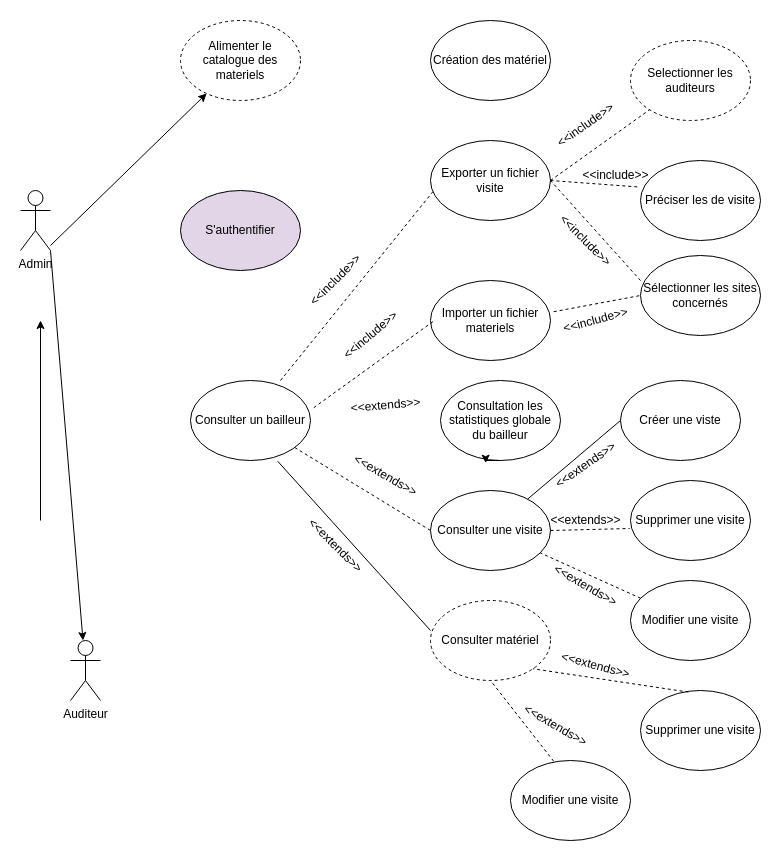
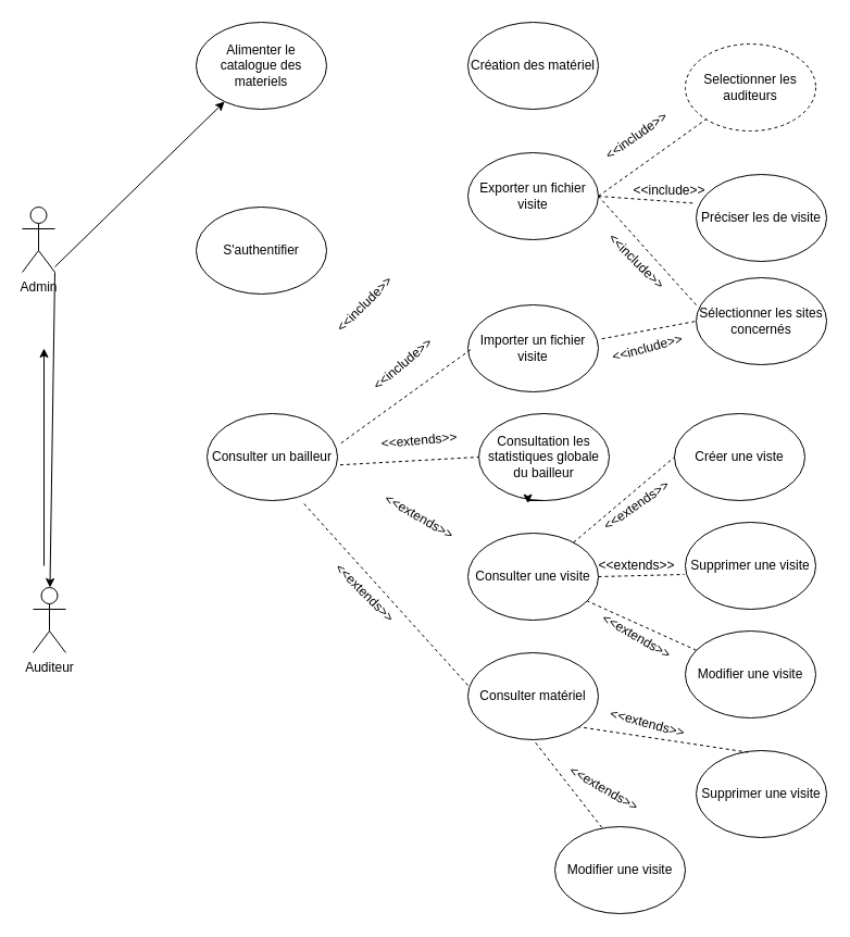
- <mxCell id="3" value="Alimenter le catalogue des materiels" style="ellipse;whiteSpace=wrap;html=1;dashed=1;" vertex="1" parent="1"><mxGeometry x="180" y="20" width="120" height="80" as="geometry" /></mxCell>
+ <mxCell id="3" value="Alimenter le catalogue des materiels" style="ellipse;whiteSpace=wrap;html=1;" vertex="1" parent="1"><mxGeometry x="180" y="20" width="120" height="80" as="geometry" /></mxCell>
- <mxCell id="36" value="S'authentifier" style="ellipse;whiteSpace=wrap;html=1;fillColor=#e1d5e7;" vertex="1" parent="1"><mxGeometry x="180" y="190" width="120" height="80" as="geometry" /></mxCell>
+ <mxCell id="36" value="S'authentifier" style="ellipse;whiteSpace=wrap;html=1;" vertex="1" parent="1"><mxGeometry x="180" y="190" width="120" height="80" as="geometry" /></mxCell>
- <mxCell id="14" value="" style="endArrow=none;dashed=1;html=1;rounded=0;exitX=0.75;exitY=0;exitDx=0;exitDy=0;exitPerimeter=0;entryX=0.02;entryY=0.64;entryDx=0;entryDy=0;entryPerimeter=0;" edge="1" parent="1" source="4" target="5"><mxGeometry width="50" height="50" relative="1" as="geometry"><mxPoint x="380" y="245" as="sourcePoint" /><mxPoint x="430" y="195" as="targetPoint" /></mxGeometry></mxCell>
- <mxCell id="6" value="Importer un fichier materiels" style="ellipse;whiteSpace=wrap;html=1;" vertex="1" parent="1"><mxGeometry x="430" y="280" width="120" height="80" as="geometry" /></mxCell>
+ <mxCell id="6" value="Importer un fichier visite" style="ellipse;whiteSpace=wrap;html=1;" vertex="1" parent="1"><mxGeometry x="430" y="280" width="120" height="80" as="geometry" /></mxCell>
+ <mxCell id="28" value="" style="endArrow=none;dashed=1;html=1;rounded=0;exitX=1.02;exitY=0.59;exitDx=0;exitDy=0;exitPerimeter=0;entryX=0;entryY=0.5;entryDx=0;entryDy=0;" edge="1" parent="1" source="4" target="10"><mxGeometry width="50" height="50" relative="1" as="geometry"><mxPoint x="370" y="440" as="sourcePoint" /><mxPoint x="420" y="390" as="targetPoint" /></mxGeometry></mxCell>
- <mxCell id="29" value="" style="endArrow=none;dashed=0;html=1;rounded=0;entryX=0;entryY=0.5;entryDx=0;entryDy=0;" edge="1" parent="1" source="8" target="18"><mxGeometry width="50" height="50" relative="1" as="geometry"><mxPoint x="570" y="420" as="sourcePoint" /><mxPoint x="620" y="370" as="targetPoint" /></mxGeometry></mxCell>
+ <mxCell id="29" value="" style="endArrow=none;dashed=1;html=1;rounded=0;entryX=0;entryY=0.5;entryDx=0;entryDy=0;" edge="1" parent="1" source="8" target="18"><mxGeometry width="50" height="50" relative="1" as="geometry"><mxPoint x="570" y="420" as="sourcePoint" /><mxPoint x="620" y="370" as="targetPoint" /></mxGeometry></mxCell>
- <mxCell id="16" value="" style="endArrow=none;dashed=1;html=1;rounded=0;entryX=0;entryY=0.5;entryDx=0;entryDy=0;" edge="1" parent="1" source="4" target="8"><mxGeometry width="50" height="50" relative="1" as="geometry"><mxPoint x="350" y="510" as="sourcePoint" /><mxPoint x="400" y="460" as="targetPoint" /></mxGeometry></mxCell>
- <mxCell id="17" value="" style="endArrow=none;dashed=0;html=1;rounded=0;exitX=0;exitY=0.375;exitDx=0;exitDy=0;exitPerimeter=0;entryX=0.727;entryY=1.01;entryDx=0;entryDy=0;entryPerimeter=0;" edge="1" parent="1" source="9" target="4"><mxGeometry width="50" height="50" relative="1" as="geometry"><mxPoint x="290" y="560" as="sourcePoint" /><mxPoint x="320" y="510" as="targetPoint" /></mxGeometry></mxCell>
+ <mxCell id="17" value="" style="endArrow=none;dashed=1;html=1;rounded=0;exitX=0;exitY=0.375;exitDx=0;exitDy=0;exitPerimeter=0;entryX=0.727;entryY=1.01;entryDx=0;entryDy=0;entryPerimeter=0;" edge="1" parent="1" source="9" target="4"><mxGeometry width="50" height="50" relative="1" as="geometry"><mxPoint x="290" y="560" as="sourcePoint" /><mxPoint x="320" y="510" as="targetPoint" /></mxGeometry></mxCell>
- <mxCell id="9" value="Consulter matériel" style="ellipse;whiteSpace=wrap;html=1;dashed=1;" vertex="1" parent="1"><mxGeometry x="430" y="600" width="120" height="80" as="geometry" /></mxCell>
+ <mxCell id="9" value="Consulter matériel" style="ellipse;whiteSpace=wrap;html=1;" vertex="1" parent="1"><mxGeometry x="430" y="600" width="120" height="80" as="geometry" /></mxCell>
- <mxCell id="34" value="Auditeur" style="shape=umlActor;verticalLabelPosition=bottom;verticalAlign=top;html=1;outlineConnect=0;" vertex="1" parent="1"><mxGeometry x="70" y="640" width="30" height="60" as="geometry" /></mxCell>
+ <mxCell id="34" value="Auditeur" style="shape=umlActor;verticalLabelPosition=bottom;verticalAlign=top;html=1;outlineConnect=0;" vertex="1" parent="1"><mxGeometry x="30" y="540" width="30" height="60" as="geometry" /></mxCell>
